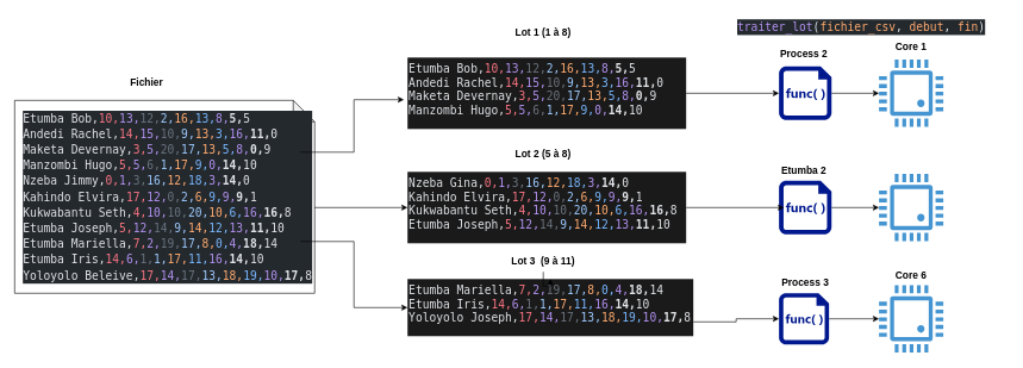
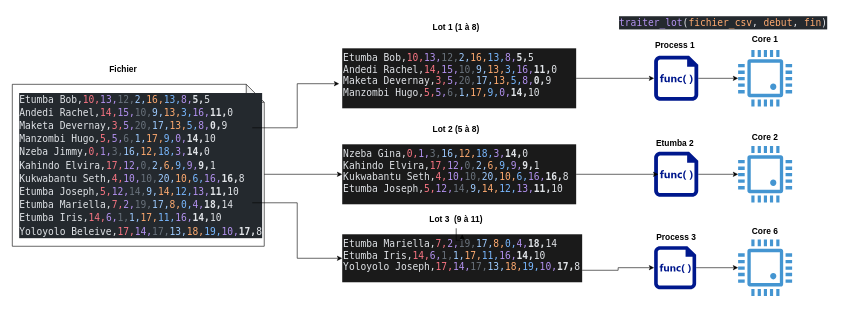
- <mxCell id="28" value="&lt;span style=&quot;font-size: 14px;&quot;&gt;&lt;b&gt;Process 2&lt;/b&gt;&lt;/span&gt;" style="text;html=1;align=center;verticalAlign=middle;whiteSpace=wrap;rounded=0;" parent="1" vertex="1"><mxGeometry x="1070" y="60" width="110" height="30" as="geometry" /></mxCell>
+ <mxCell id="28" value="&lt;span style=&quot;font-size: 14px;&quot;&gt;&lt;b&gt;Process 1&lt;/b&gt;&lt;/span&gt;" style="text;html=1;align=center;verticalAlign=middle;whiteSpace=wrap;rounded=0;" parent="1" vertex="1"><mxGeometry x="1070" y="60" width="110" height="30" as="geometry" /></mxCell>
+ <mxCell id="32" value="&lt;span style=&quot;font-size: 14px;&quot;&gt;&lt;b&gt;Core 2&lt;/b&gt;&lt;/span&gt;" style="text;html=1;align=center;verticalAlign=middle;whiteSpace=wrap;rounded=0;" parent="1" vertex="1"><mxGeometry x="1220" y="213" width="110" height="30" as="geometry" /></mxCell>
